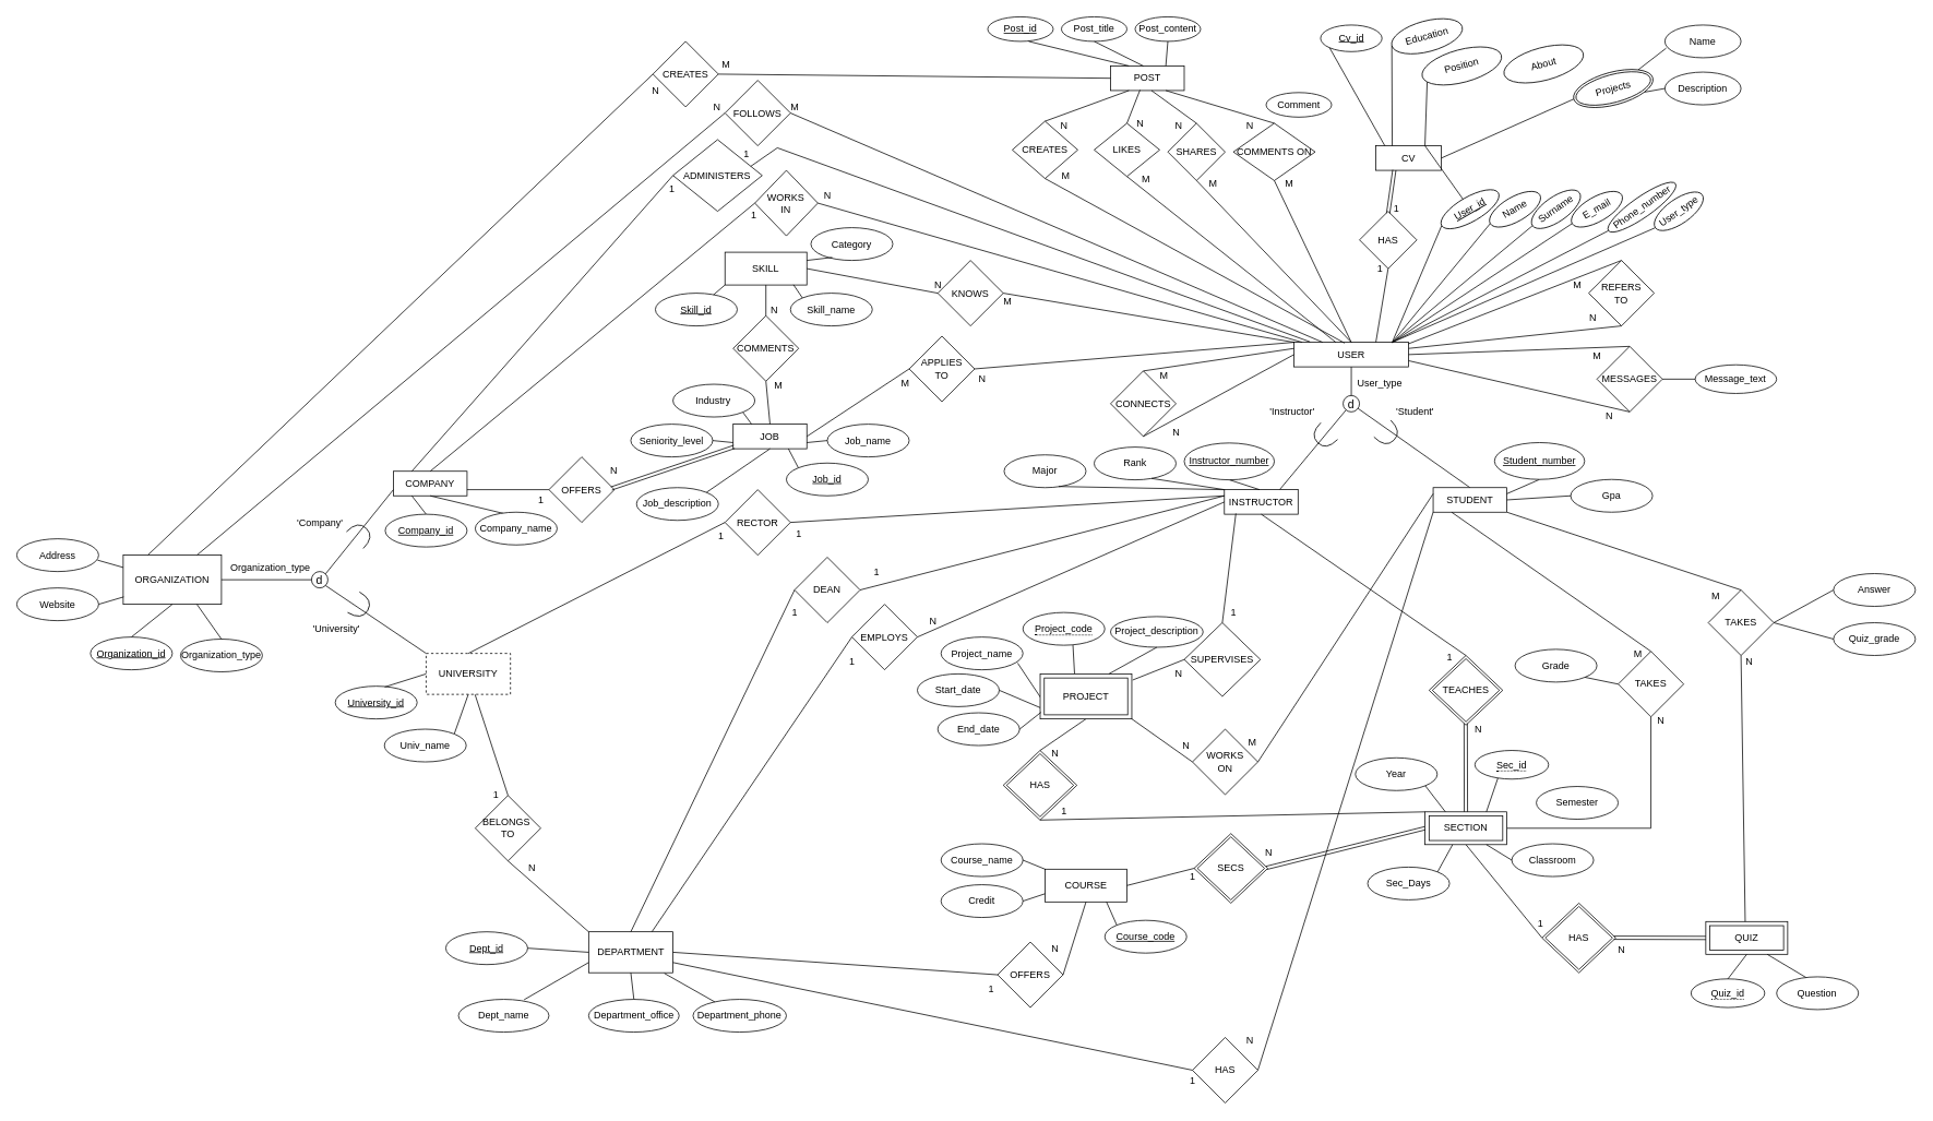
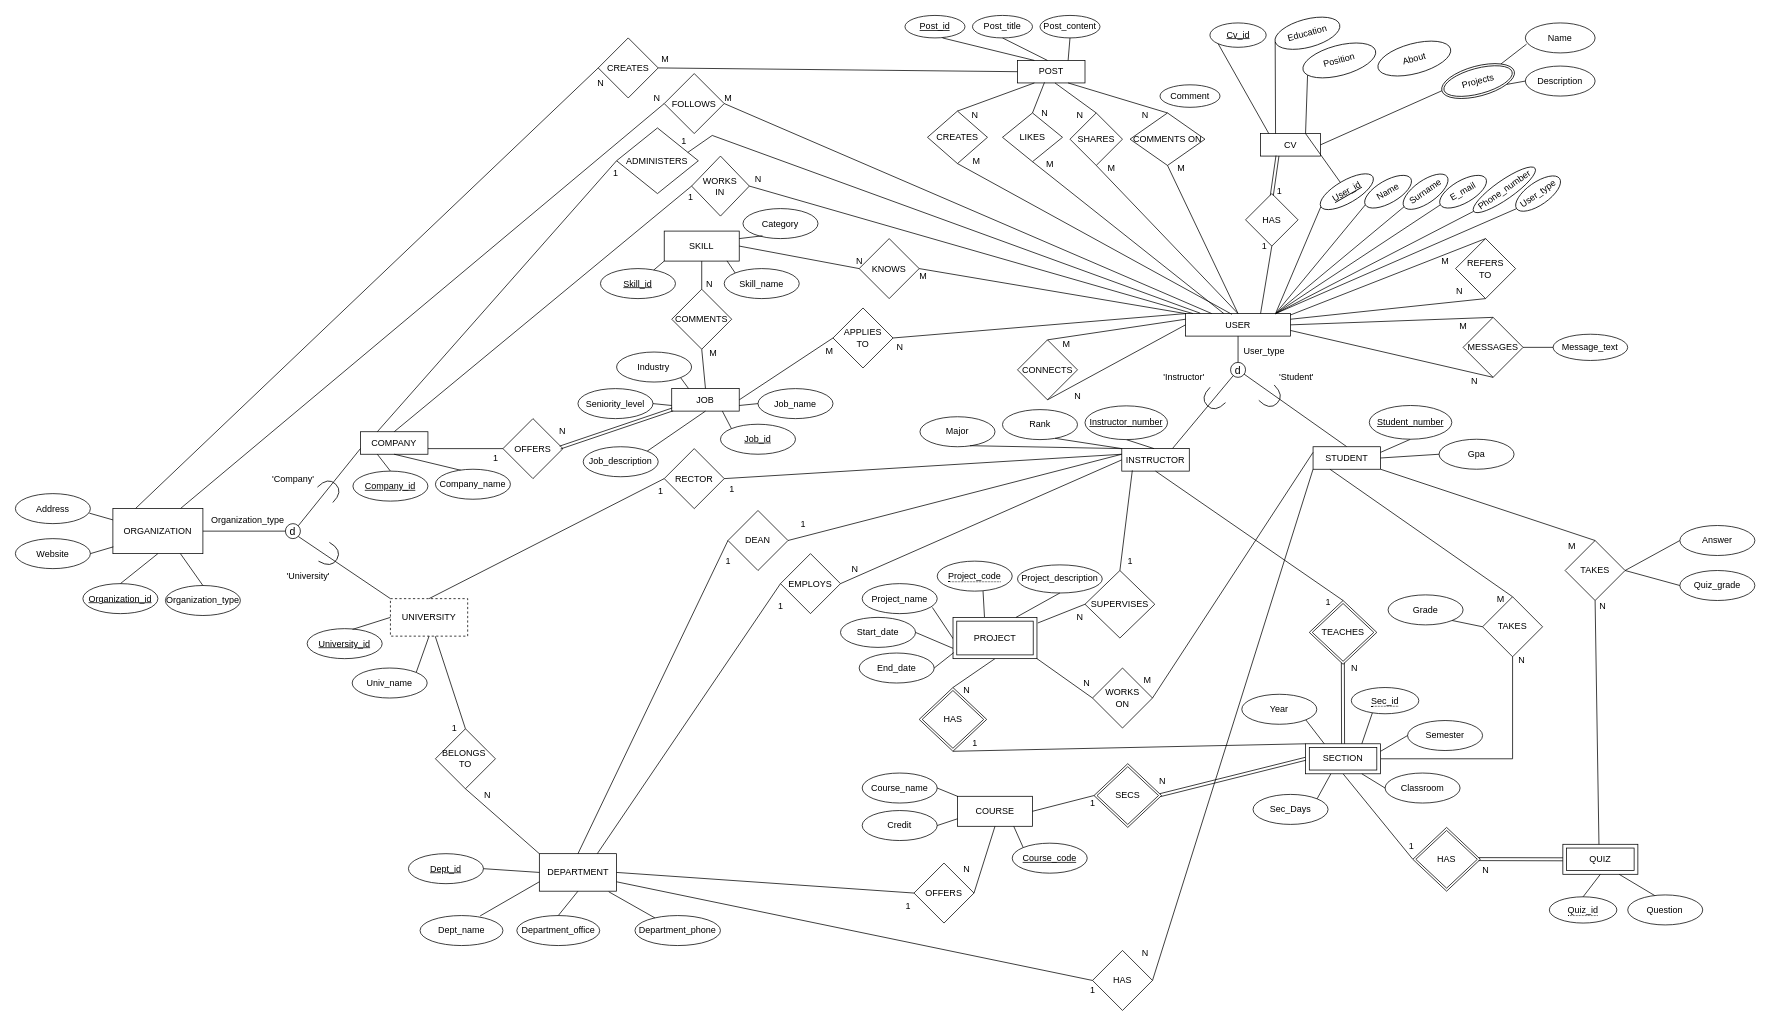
+ <mxCell id="216" value="" style="endArrow=none;html=1;rounded=0;entryX=0;entryY=0.5;entryDx=0;entryDy=0;exitX=1;exitY=0.25;exitDx=0;exitDy=0;" parent="1" source="89" target="133" edge="1"><mxGeometry width="50" height="50" relative="1" as="geometry"><mxPoint x="1639" y="1050" as="sourcePoint" /><mxPoint x="1689" y="1000" as="targetPoint" /></mxGeometry></mxCell>
- <mxCell id="218" value="Department_office" style="ellipse;whiteSpace=wrap;html=1;align=center;" parent="1" vertex="1"><mxGeometry x="718.51" y="1220" width="110.49" height="40" as="geometry" /></mxCell>
+ <mxCell id="218" value="Department_office" style="ellipse;whiteSpace=wrap;html=1;align=center;" parent="1" vertex="1"><mxGeometry x="688.51" y="1220" width="110.49" height="40" as="geometry" /></mxCell>
